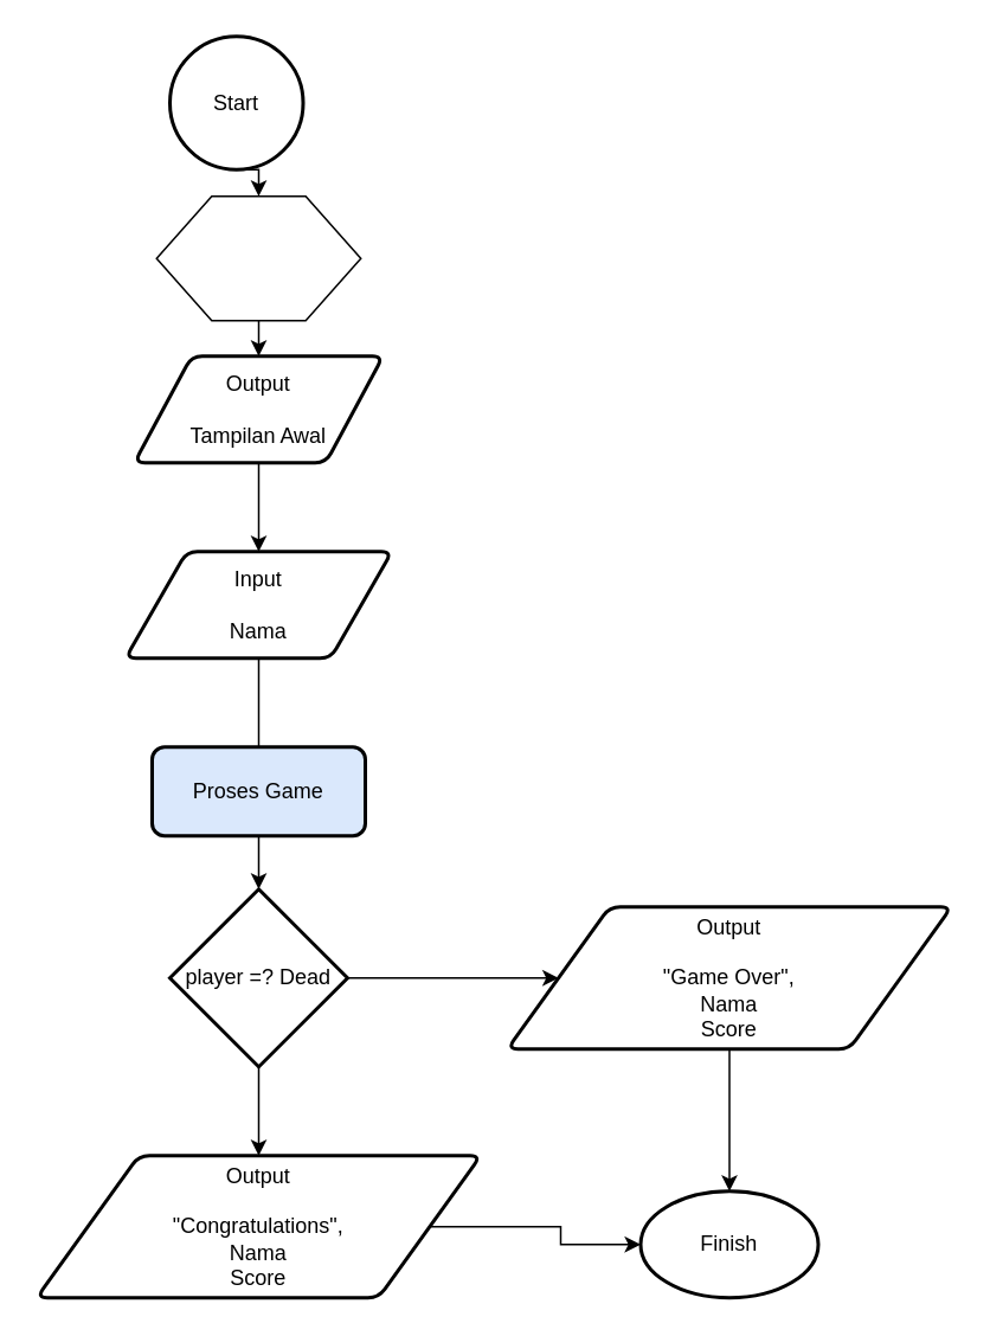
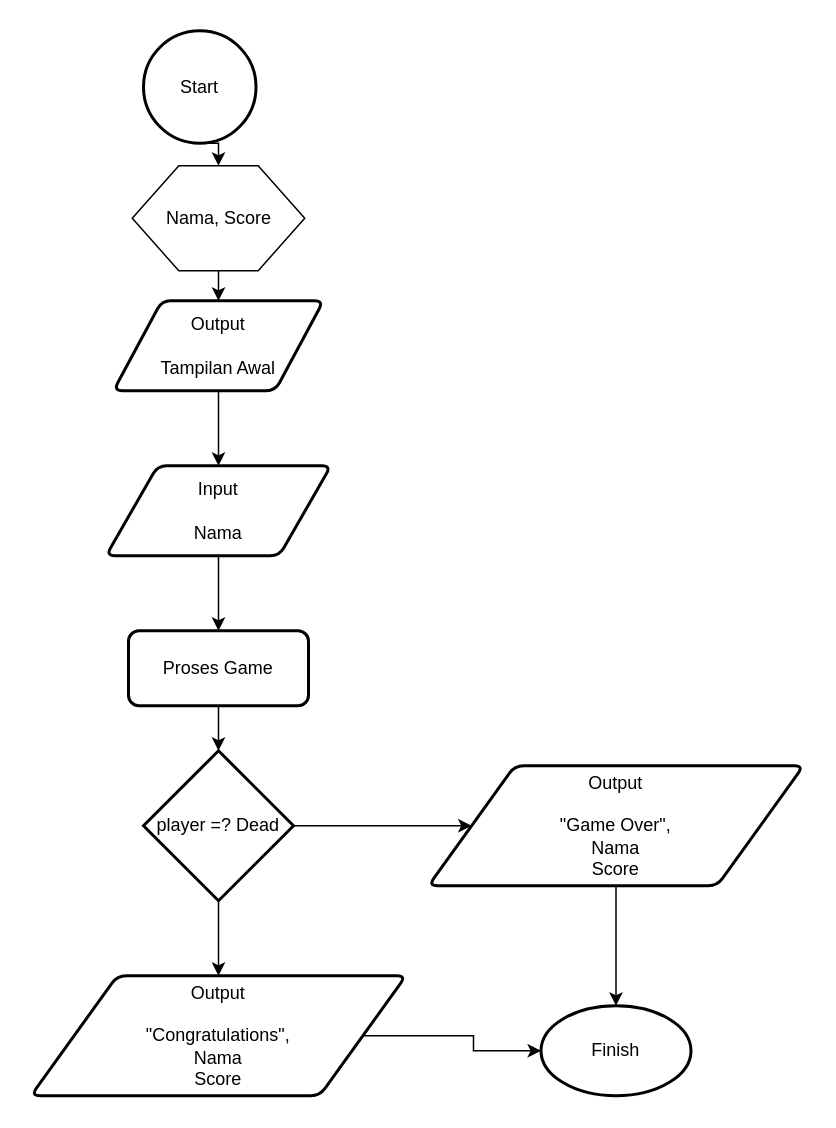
+ <mxCell id="8" value="Nama, Score" style="text;html=1;align=center;verticalAlign=middle;resizable=0;points=[];autosize=1;" vertex="1" parent="1"><mxGeometry x="100" y="135" width="90" height="20" as="geometry" /></mxCell>
- <mxCell id="9" style="edgeStyle=orthogonalEdgeStyle;rounded=0;orthogonalLoop=1;jettySize=auto;html=1;exitX=0.5;exitY=1;exitDx=0;exitDy=0;entryX=0.5;entryY=0;entryDx=0;entryDy=0;endArrow=none;" edge="1" parent="1" source="10" target="12"><mxGeometry relative="1" as="geometry" /></mxCell>
+ <mxCell id="9" style="edgeStyle=orthogonalEdgeStyle;rounded=0;orthogonalLoop=1;jettySize=auto;html=1;exitX=0.5;exitY=1;exitDx=0;exitDy=0;entryX=0.5;entryY=0;entryDx=0;entryDy=0;" edge="1" parent="1" source="10" target="12"><mxGeometry relative="1" as="geometry" /></mxCell>
- <mxCell id="12" value="Proses Game" style="rounded=1;whiteSpace=wrap;html=1;absoluteArcSize=1;arcSize=14;strokeWidth=2;fillColor=#dae8fc;" vertex="1" parent="1"><mxGeometry x="85" y="420" width="120" height="50" as="geometry" /></mxCell>
+ <mxCell id="12" value="Proses Game" style="rounded=1;whiteSpace=wrap;html=1;absoluteArcSize=1;arcSize=14;strokeWidth=2;" vertex="1" parent="1"><mxGeometry x="85" y="420" width="120" height="50" as="geometry" /></mxCell>
